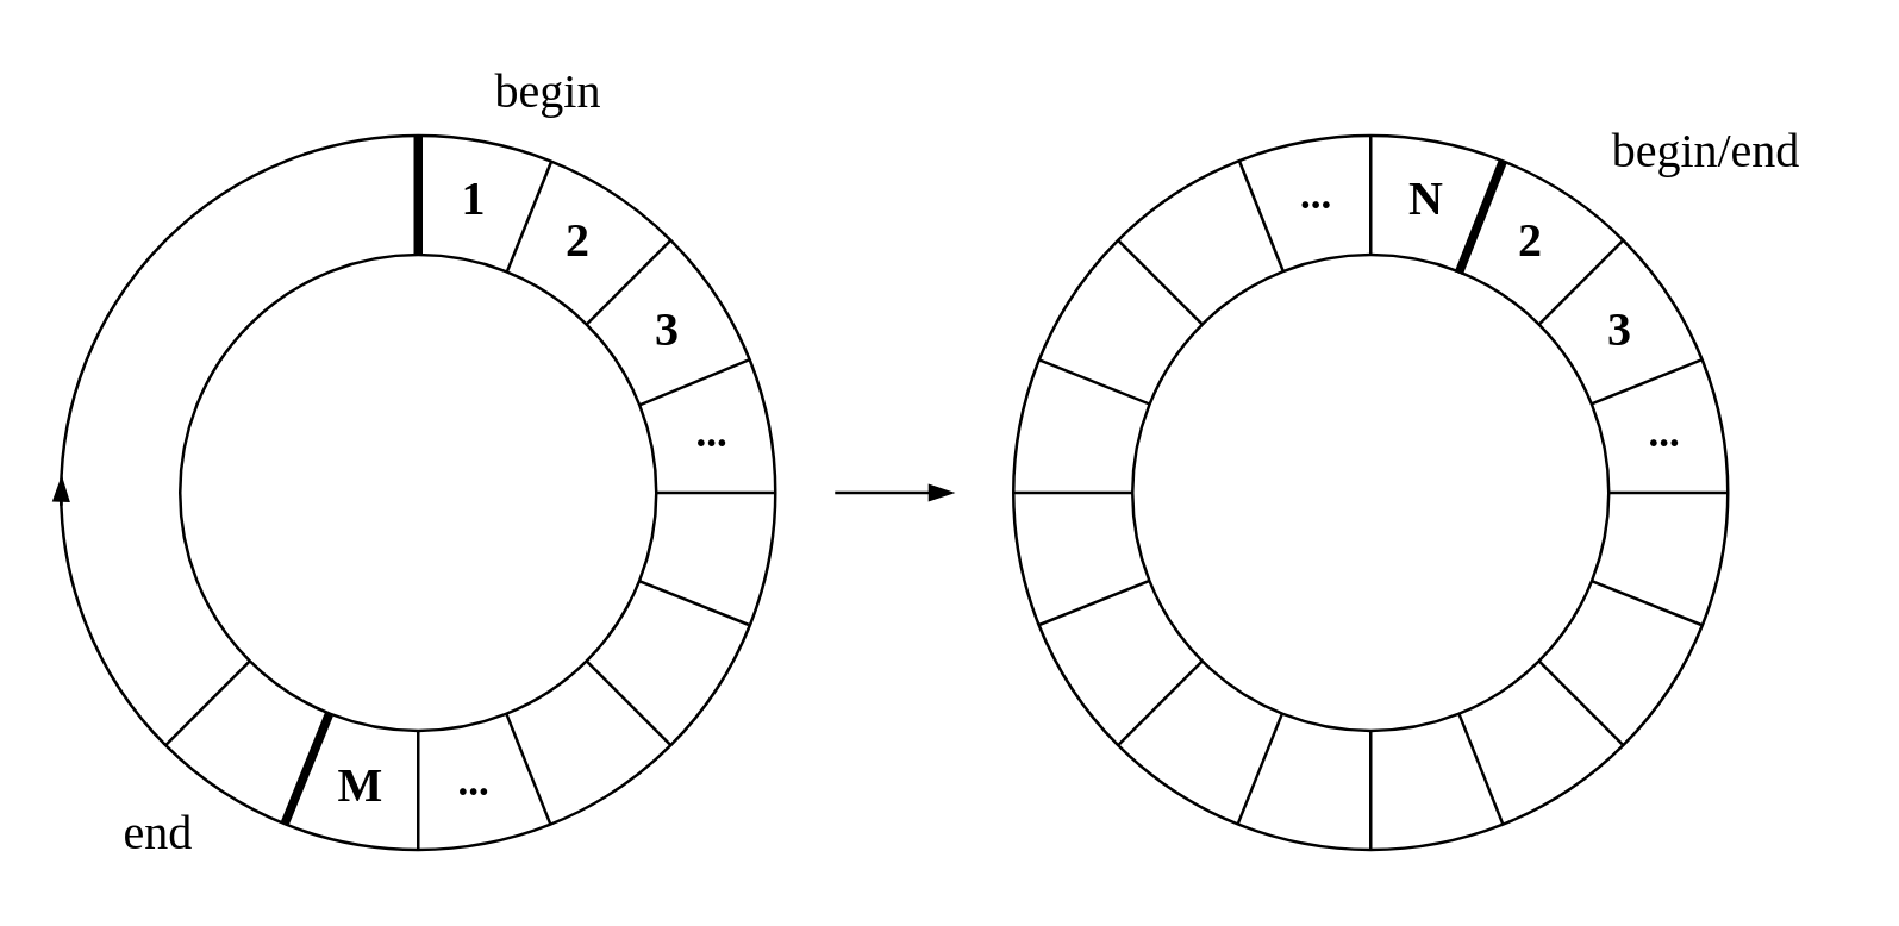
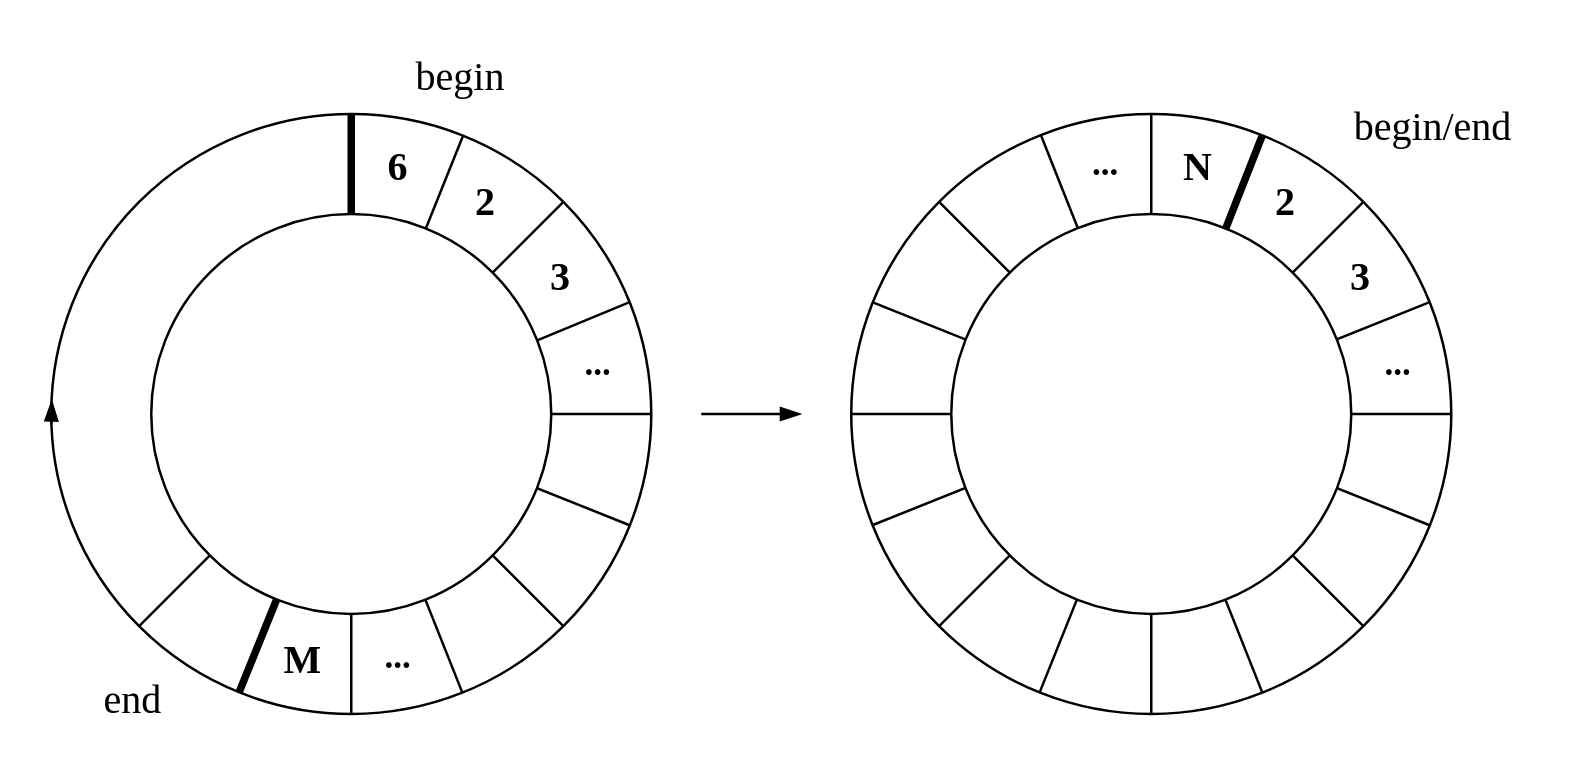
- <mxCell id="13" value="&lt;b&gt;&lt;font style=&quot;font-size: 16px;&quot; face=&quot;Verdana&quot;&gt;1&lt;/font&gt;&lt;/b&gt;" style="text;html=1;strokeColor=none;fillColor=none;align=center;verticalAlign=middle;whiteSpace=wrap;rounded=0;" vertex="1" parent="1"><mxGeometry x="149" y="56" width="20" height="20" as="geometry" /></mxCell>
+ <mxCell id="13" value="&lt;b&gt;&lt;font style=&quot;font-size: 16px;&quot; face=&quot;Verdana&quot;&gt;6&lt;/font&gt;&lt;/b&gt;" style="text;html=1;strokeColor=none;fillColor=none;align=center;verticalAlign=middle;whiteSpace=wrap;rounded=0;" vertex="1" parent="1"><mxGeometry x="149" y="56" width="20" height="20" as="geometry" /></mxCell>
